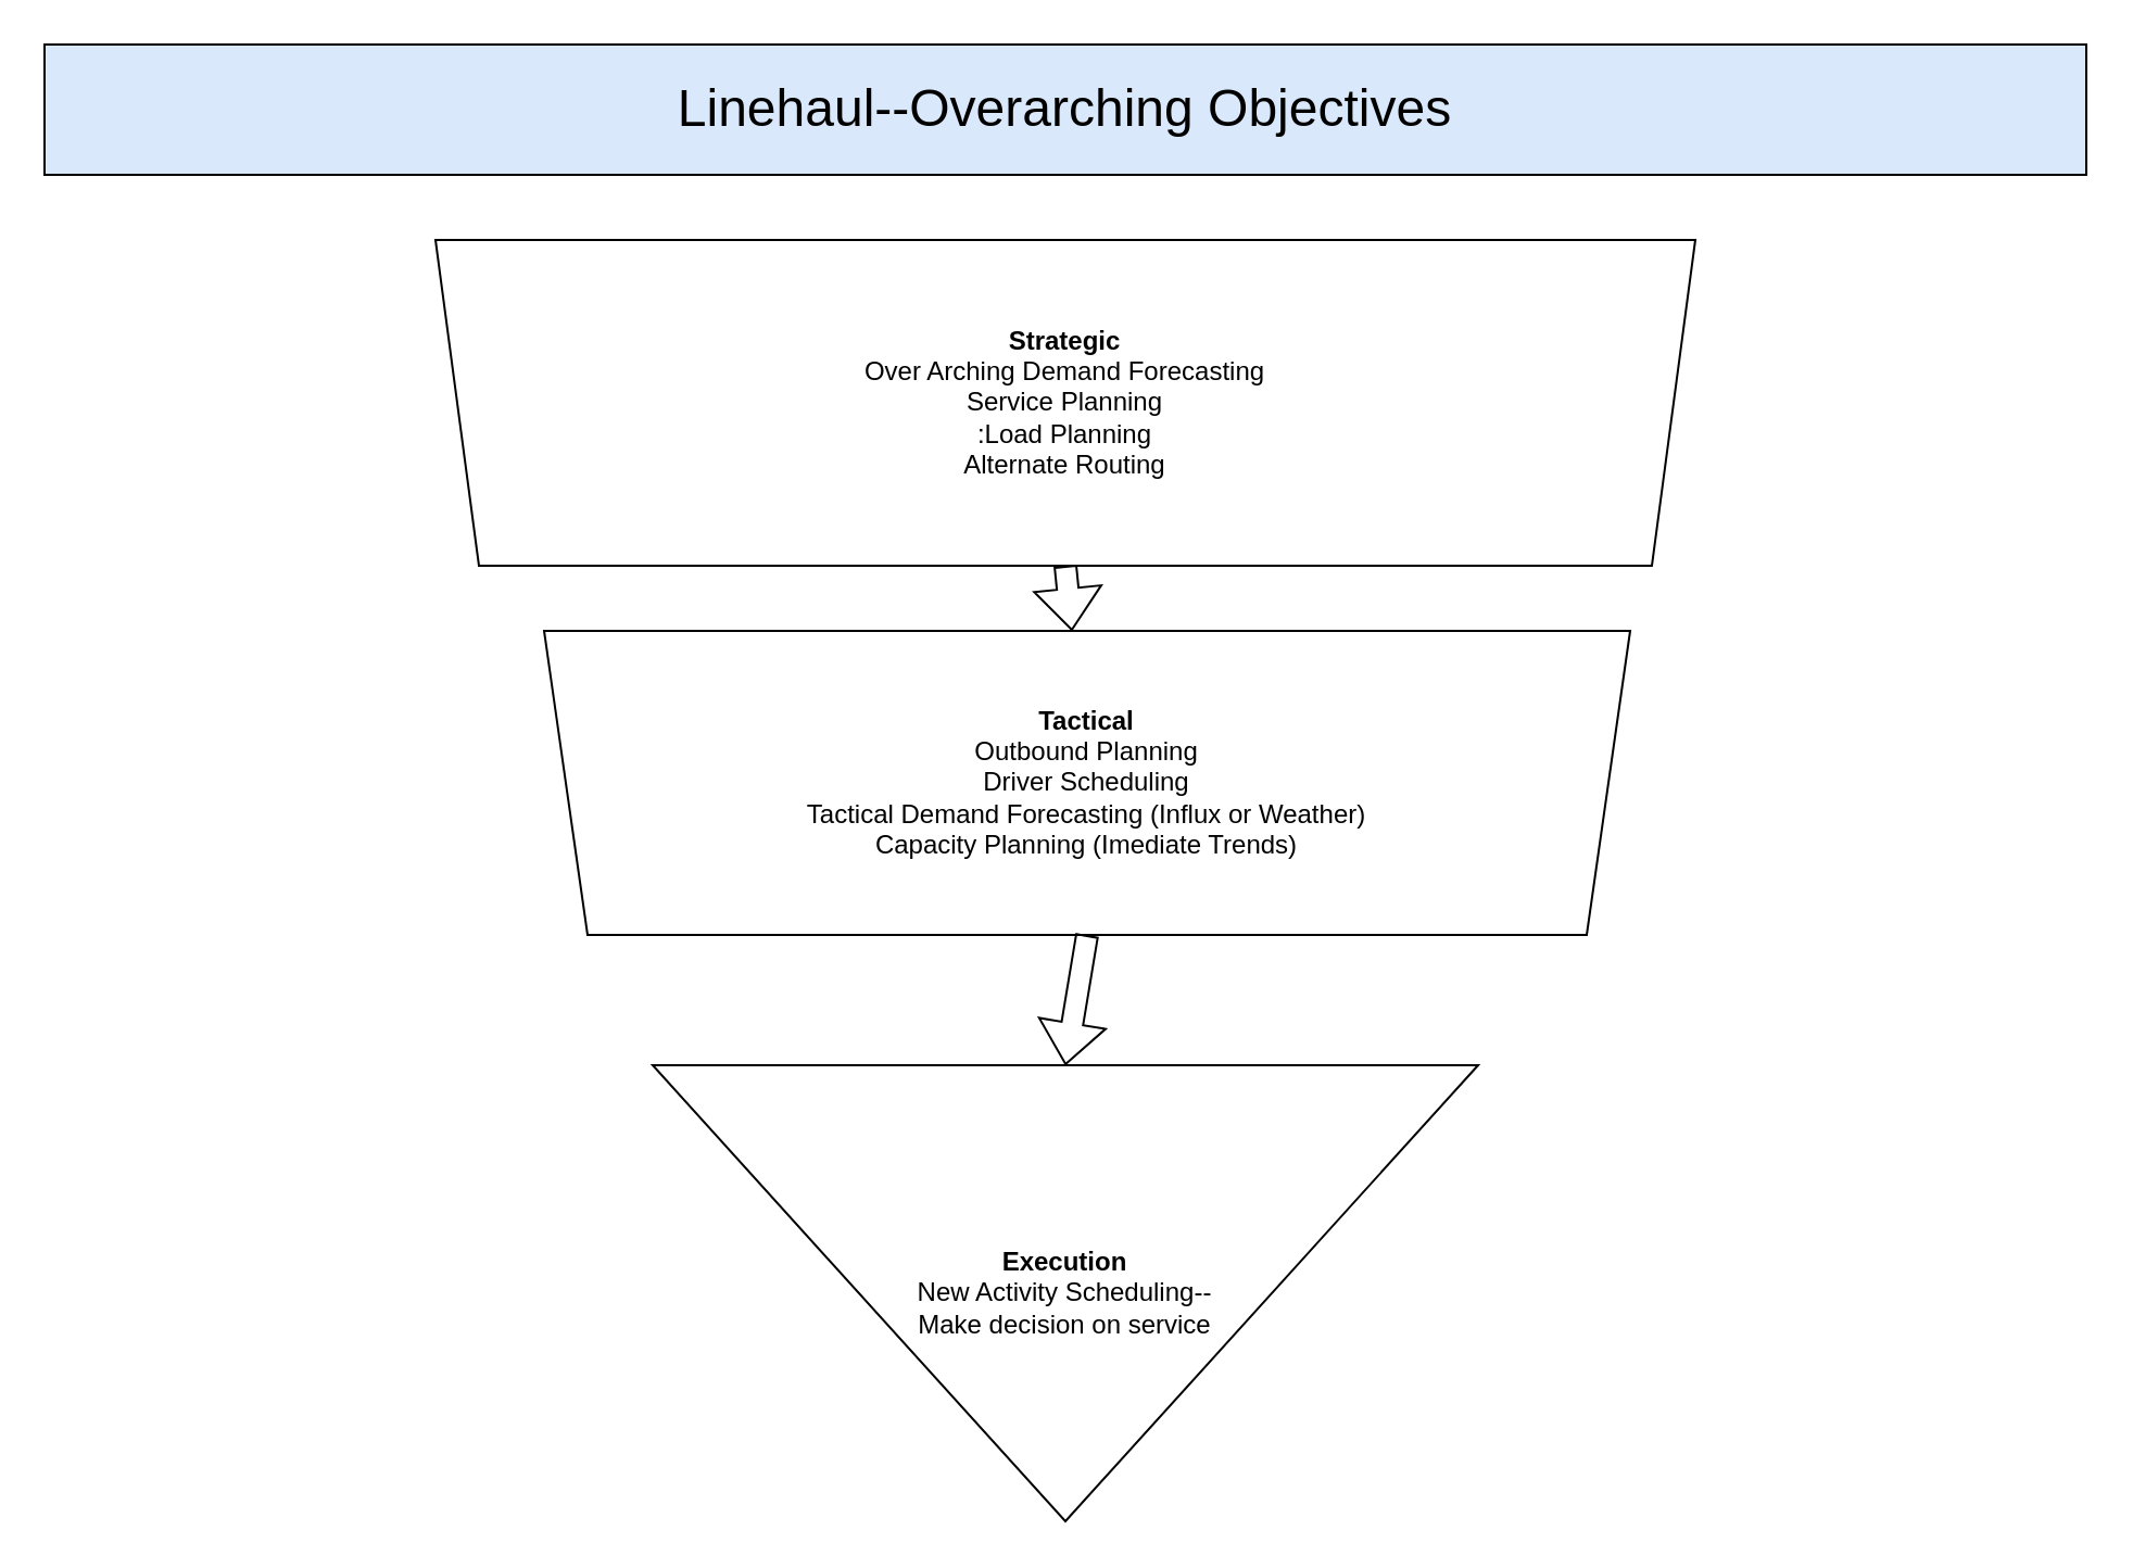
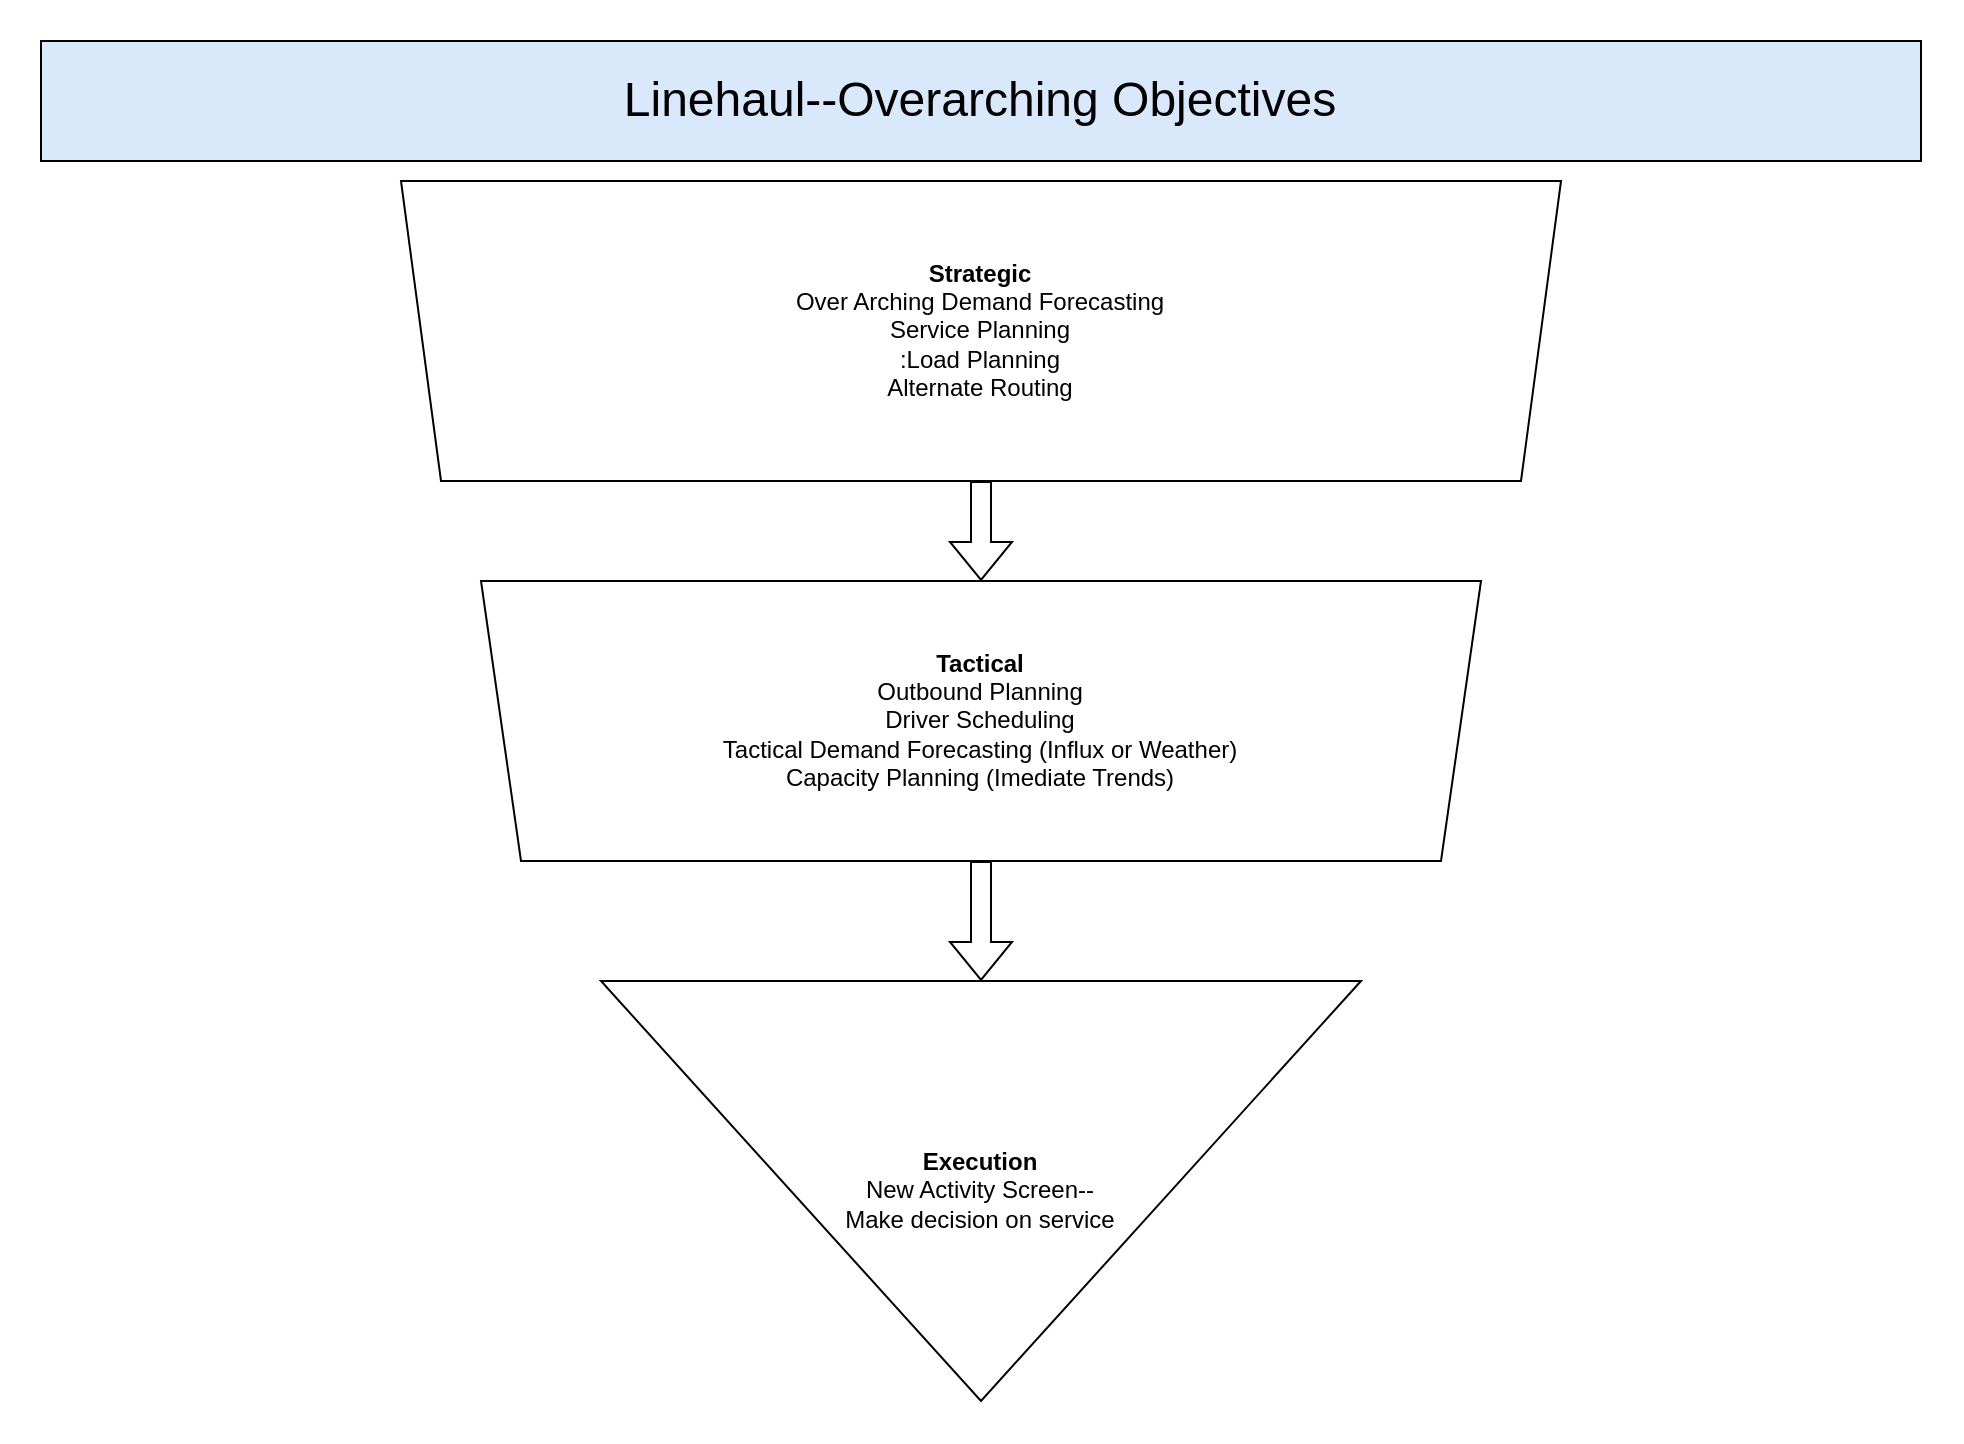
- <mxCell id="4" value="&lt;b&gt;Strategic&lt;/b&gt;&lt;br&gt;Over Arching Demand Forecasting&lt;br&gt;Service Planning&lt;br&gt;:Load Planning&lt;br&gt;Alternate Routing" style="shape=trapezoid;perimeter=trapezoidPerimeter;whiteSpace=wrap;html=1;fixedSize=1;direction=west;" vertex="1" parent="1"><mxGeometry x="200" y="110" width="580" height="150" as="geometry" /></mxCell>
+ <mxCell id="4" value="&lt;b&gt;Strategic&lt;/b&gt;&lt;br&gt;Over Arching Demand Forecasting&lt;br&gt;Service Planning&lt;br&gt;:Load Planning&lt;br&gt;Alternate Routing" style="shape=trapezoid;perimeter=trapezoidPerimeter;whiteSpace=wrap;html=1;fixedSize=1;direction=west;" vertex="1" parent="1"><mxGeometry x="200" y="90" width="580" height="150" as="geometry" /></mxCell>
- <mxCell id="3" value="&lt;b&gt;Tactical&lt;/b&gt;&lt;br&gt;Outbound Planning&lt;br&gt;Driver Scheduling&lt;br&gt;Tactical Demand Forecasting (Influx or Weather)&lt;br&gt;Capacity Planning (Imediate Trends)" style="shape=trapezoid;perimeter=trapezoidPerimeter;whiteSpace=wrap;html=1;fixedSize=1;direction=west;" vertex="1" parent="1"><mxGeometry x="250" y="290" width="500" height="140" as="geometry" /></mxCell>
+ <mxCell id="3" value="&lt;b&gt;Tactical&lt;/b&gt;&lt;br&gt;Outbound Planning&lt;br&gt;Driver Scheduling&lt;br&gt;Tactical Demand Forecasting (Influx or Weather)&lt;br&gt;Capacity Planning (Imediate Trends)" style="shape=trapezoid;perimeter=trapezoidPerimeter;whiteSpace=wrap;html=1;fixedSize=1;direction=west;" vertex="1" parent="1"><mxGeometry x="240" y="290" width="500" height="140" as="geometry" /></mxCell>
- <mxCell id="2" value="&lt;b&gt;Execution&lt;/b&gt;&lt;br&gt;New Activity Scheduling--&lt;br&gt;Make decision on service" style="triangle;whiteSpace=wrap;html=1;direction=south;" vertex="1" parent="1"><mxGeometry x="300" y="490" width="380" height="210" as="geometry" /></mxCell>
+ <mxCell id="2" value="&lt;b&gt;Execution&lt;/b&gt;&lt;br&gt;New Activity Screen--&lt;br&gt;Make decision on service" style="triangle;whiteSpace=wrap;html=1;direction=south;" vertex="1" parent="1"><mxGeometry x="300" y="490" width="380" height="210" as="geometry" /></mxCell>
